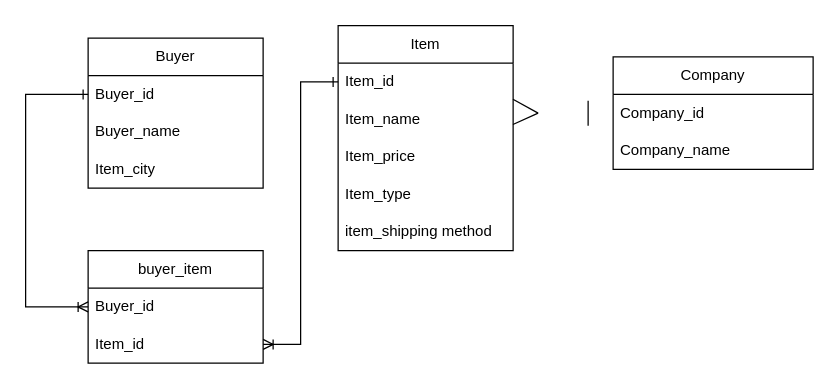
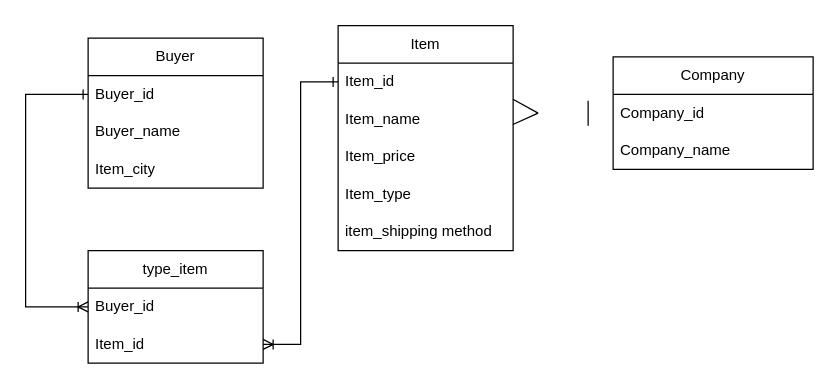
- <mxCell id="20" value="buyer_item" style="swimlane;fontStyle=0;childLayout=stackLayout;horizontal=1;startSize=30;horizontalStack=0;resizeParent=1;resizeParentMax=0;resizeLast=0;collapsible=1;marginBottom=0;whiteSpace=wrap;html=1;" vertex="1" parent="1"><mxGeometry x="70" y="200" width="140" height="90" as="geometry" /></mxCell>
+ <mxCell id="20" value="type_item" style="swimlane;fontStyle=0;childLayout=stackLayout;horizontal=1;startSize=30;horizontalStack=0;resizeParent=1;resizeParentMax=0;resizeLast=0;collapsible=1;marginBottom=0;whiteSpace=wrap;html=1;" vertex="1" parent="1"><mxGeometry x="70" y="200" width="140" height="90" as="geometry" /></mxCell>
